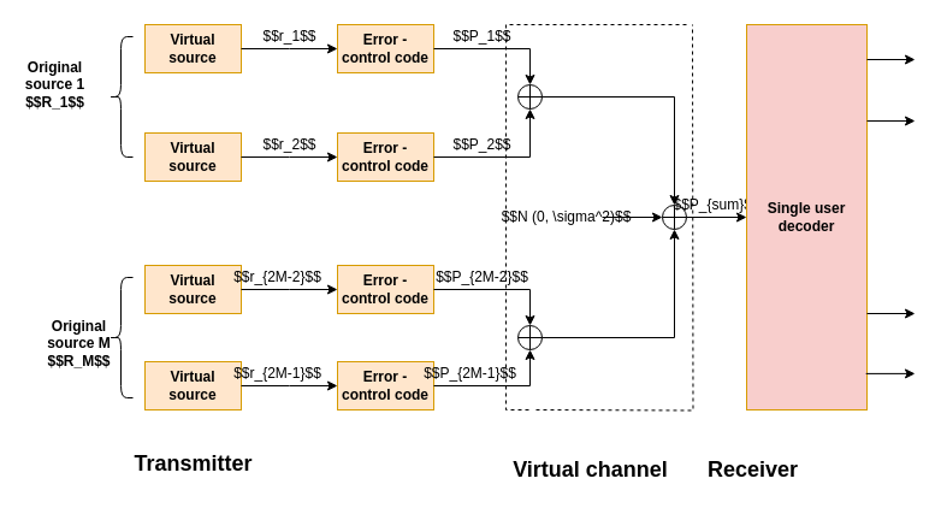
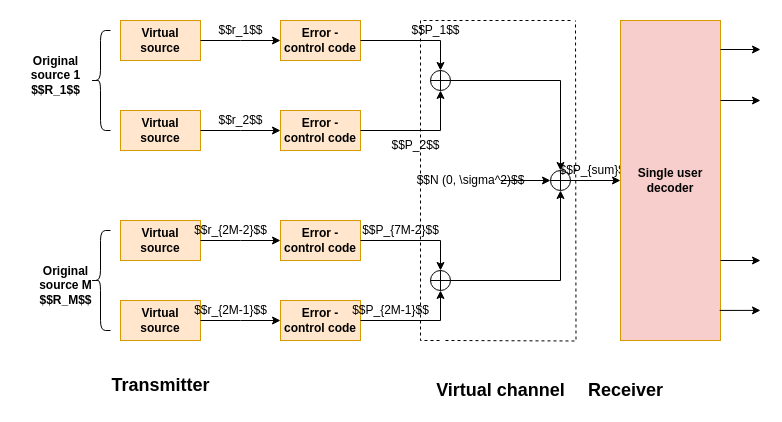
- <mxCell id="35" value="$$P_1$$" style="text;html=1;align=center;verticalAlign=middle;resizable=0;points=[];autosize=1;strokeColor=none;fillColor=none;" vertex="1" parent="1"><mxGeometry x="370" y="20" width="60" height="20" as="geometry" /></mxCell>
+ <mxCell id="35" value="$$P_1$$" style="text;html=1;align=center;verticalAlign=middle;resizable=0;points=[];autosize=1;strokeColor=none;fillColor=none;" vertex="1" parent="1"><mxGeometry x="405" y="20" width="60" height="20" as="geometry" /></mxCell>
- <mxCell id="33" value="&lt;b&gt;Original &lt;br&gt;source 1&lt;br&gt;$$R_1$$&lt;/b&gt;" style="text;html=1;align=center;verticalAlign=middle;resizable=0;points=[];autosize=1;strokeColor=none;fillColor=none;" vertex="1" parent="1"><mxGeometry x="10" y="45" width="70" height="50" as="geometry" /></mxCell>
+ <mxCell id="33" value="&lt;b&gt;Original &lt;br&gt;source 1&lt;br&gt;$$R_1$$&lt;/b&gt;" style="text;html=1;align=center;verticalAlign=middle;resizable=0;points=[];autosize=1;strokeColor=none;fillColor=none;" vertex="1" parent="1"><mxGeometry x="20" y="50" width="70" height="50" as="geometry" /></mxCell>
- <mxCell id="36" value="$$P_2$$" style="text;html=1;align=center;verticalAlign=middle;resizable=0;points=[];autosize=1;strokeColor=none;fillColor=none;" vertex="1" parent="1"><mxGeometry x="370" y="110" width="60" height="20" as="geometry" /></mxCell>
+ <mxCell id="36" value="$$P_2$$" style="text;html=1;align=center;verticalAlign=middle;resizable=0;points=[];autosize=1;strokeColor=none;fillColor=none;" vertex="1" parent="1"><mxGeometry x="385" y="135" width="60" height="20" as="geometry" /></mxCell>
- <mxCell id="37" value="$$P_{2M-2}$$" style="text;html=1;align=center;verticalAlign=middle;resizable=0;points=[];autosize=1;strokeColor=none;fillColor=none;" vertex="1" parent="1"><mxGeometry x="355" y="220" width="90" height="20" as="geometry" /></mxCell>
+ <mxCell id="37" value="$$P_{7M-2}$$" style="text;html=1;align=center;verticalAlign=middle;resizable=0;points=[];autosize=1;strokeColor=none;fillColor=none;" vertex="1" parent="1"><mxGeometry x="355" y="220" width="90" height="20" as="geometry" /></mxCell>
- <mxCell id="46" value="&lt;font style=&quot;font-size: 18px&quot;&gt;&lt;b&gt;Virtual channel&lt;/b&gt;&lt;/font&gt;" style="text;html=1;align=center;verticalAlign=middle;resizable=0;points=[];autosize=1;strokeColor=none;fillColor=none;" vertex="1" parent="1"><mxGeometry x="420" y="380" width="140" height="20" as="geometry" /></mxCell>
+ <mxCell id="46" value="&lt;font style=&quot;font-size: 18px&quot;&gt;&lt;b&gt;Virtual channel&lt;/b&gt;&lt;/font&gt;" style="text;html=1;align=center;verticalAlign=middle;resizable=0;points=[];autosize=1;strokeColor=none;fillColor=none;" vertex="1" parent="1"><mxGeometry x="430" y="380" width="140" height="20" as="geometry" /></mxCell>
